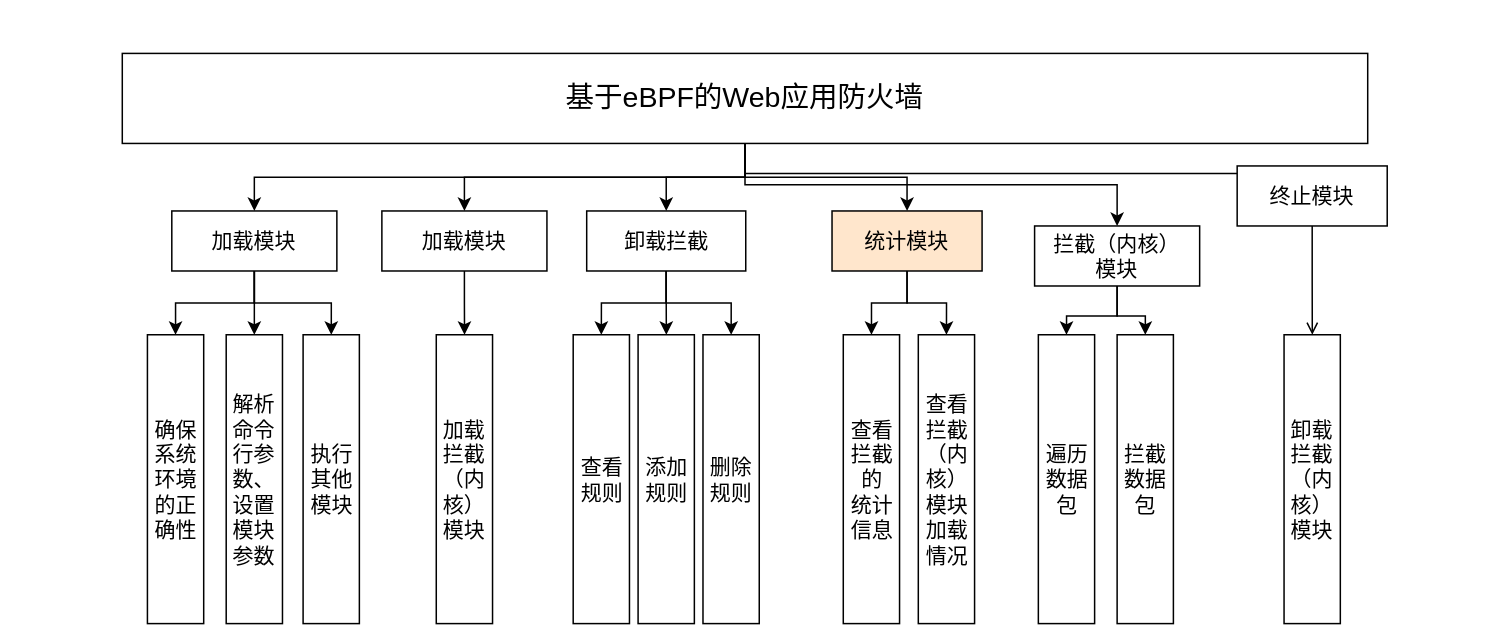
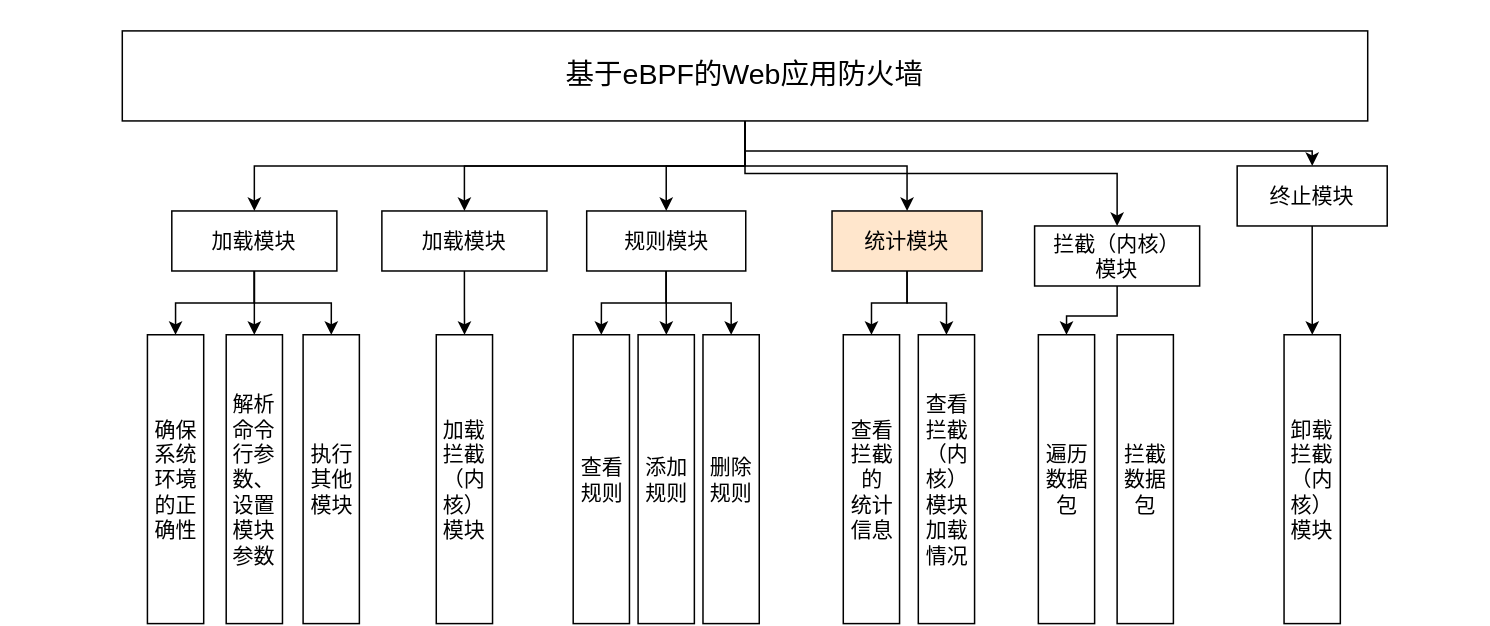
- <mxCell id="8" value="基于eBPF的Web应用防火墙" style="rounded=0;whiteSpace=wrap;html=1;fontSize=19;" vertex="1" parent="1"><mxGeometry x="81" y="35" width="830" height="60" as="geometry" /></mxCell>
+ <mxCell id="8" value="基于eBPF的Web应用防火墙" style="rounded=0;whiteSpace=wrap;html=1;fontSize=19;" vertex="1" parent="1"><mxGeometry x="81" y="20" width="830" height="60" as="geometry" /></mxCell>
- <mxCell id="14" value="卸载拦截" style="rounded=0;whiteSpace=wrap;html=1;fontSize=14;" vertex="1" parent="1"><mxGeometry x="390.5" y="140" width="106" height="40" as="geometry" /></mxCell>
+ <mxCell id="14" value="规则模块" style="rounded=0;whiteSpace=wrap;html=1;fontSize=14;" vertex="1" parent="1"><mxGeometry x="390.5" y="140" width="106" height="40" as="geometry" /></mxCell>
- <mxCell id="18" value="" style="edgeStyle=orthogonalEdgeStyle;rounded=0;orthogonalLoop=1;jettySize=auto;html=1;fontSize=14;" edge="1" parent="1" source="20" target="30"><mxGeometry relative="1" as="geometry" /></mxCell>
- <mxCell id="21" value="" style="edgeStyle=orthogonalEdgeStyle;rounded=0;orthogonalLoop=1;jettySize=auto;html=1;fontSize=14;endArrow=open;" edge="1" parent="1" source="22" target="31"><mxGeometry relative="1" as="geometry" /></mxCell>
+ <mxCell id="21" value="" style="edgeStyle=orthogonalEdgeStyle;rounded=0;orthogonalLoop=1;jettySize=auto;html=1;fontSize=14;" edge="1" parent="1" source="22" target="31"><mxGeometry relative="1" as="geometry" /></mxCell>
